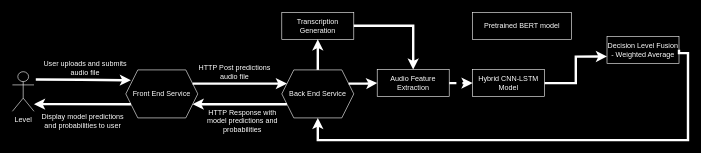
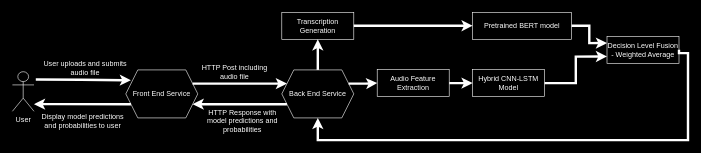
+ <mxCell id="15" style="edgeStyle=orthogonalEdgeStyle;rounded=0;orthogonalLoop=1;jettySize=auto;html=1;entryX=0;entryY=0.25;entryDx=0;entryDy=0;strokeWidth=4;strokeColor=#FFFFFF;exitX=1;exitY=0.5;exitDx=0;exitDy=0;" edge="1" parent="1" source="9" target="10"><mxGeometry relative="1" as="geometry"><mxPoint x="237" y="208" as="sourcePoint" /><mxPoint x="328" y="208" as="targetPoint" /></mxGeometry></mxCell>
- <mxCell id="23" style="edgeStyle=orthogonalEdgeStyle;rounded=0;orthogonalLoop=1;jettySize=auto;html=1;strokeWidth=4;strokeColor=#FFFFFF;exitX=1;exitY=0.5;exitDx=0;exitDy=0;" edge="1" parent="1" source="6" target="7"><mxGeometry relative="1" as="geometry"><mxPoint x="590" y="149" as="sourcePoint" /><mxPoint x="638" y="148" as="targetPoint" /></mxGeometry></mxCell>
+ <mxCell id="23" style="edgeStyle=orthogonalEdgeStyle;rounded=0;orthogonalLoop=1;jettySize=auto;html=1;strokeWidth=4;strokeColor=#FFFFFF;exitX=1;exitY=0.5;exitDx=0;exitDy=0;" edge="1" parent="1" source="6" target="9"><mxGeometry relative="1" as="geometry"><mxPoint x="590" y="149" as="sourcePoint" /><mxPoint x="638" y="148" as="targetPoint" /></mxGeometry></mxCell>
- <mxCell id="21" value="HTTP Post predictions audio file" style="text;html=1;align=center;verticalAlign=middle;whiteSpace=wrap;rounded=0;fontColor=#FFFFFF;" vertex="1" parent="1"><mxGeometry x="320" y="92" width="141" height="54" as="geometry" /></mxCell>
+ <mxCell id="21" value="HTTP Post including audio file" style="text;html=1;align=center;verticalAlign=middle;whiteSpace=wrap;rounded=0;fontColor=#FFFFFF;" vertex="1" parent="1"><mxGeometry x="320" y="92" width="141" height="54" as="geometry" /></mxCell>
- <mxCell id="13" style="edgeStyle=orthogonalEdgeStyle;rounded=0;orthogonalLoop=1;jettySize=auto;html=1;strokeWidth=4;strokeColor=#FFFFFF;exitX=1;exitY=0.5;exitDx=0;exitDy=0;dashed=1;" edge="1" parent="1" source="7" target="8"><mxGeometry relative="1" as="geometry"><mxPoint x="207" y="196" as="sourcePoint" /><mxPoint x="298" y="196" as="targetPoint" /></mxGeometry></mxCell>
+ <mxCell id="13" style="edgeStyle=orthogonalEdgeStyle;rounded=0;orthogonalLoop=1;jettySize=auto;html=1;strokeWidth=4;strokeColor=#FFFFFF;exitX=1;exitY=0.5;exitDx=0;exitDy=0;" edge="1" parent="1" source="7" target="8"><mxGeometry relative="1" as="geometry"><mxPoint x="207" y="196" as="sourcePoint" /><mxPoint x="298" y="196" as="targetPoint" /></mxGeometry></mxCell>
- <mxCell id="2" value="&lt;font color=&quot;#ffffff&quot;&gt;Level&lt;/font&gt;" style="shape=umlActor;verticalLabelPosition=bottom;verticalAlign=top;html=1;outlineConnect=0;strokeColor=#FFFFFF;fillColor=none;" vertex="1" parent="1"><mxGeometry x="20" y="119" width="36" height="66" as="geometry" /></mxCell>
+ <mxCell id="2" value="&lt;font color=&quot;#ffffff&quot;&gt;User&lt;/font&gt;" style="shape=umlActor;verticalLabelPosition=bottom;verticalAlign=top;html=1;outlineConnect=0;strokeColor=#FFFFFF;fillColor=none;" vertex="1" parent="1"><mxGeometry x="20" y="119" width="36" height="66" as="geometry" /></mxCell>
